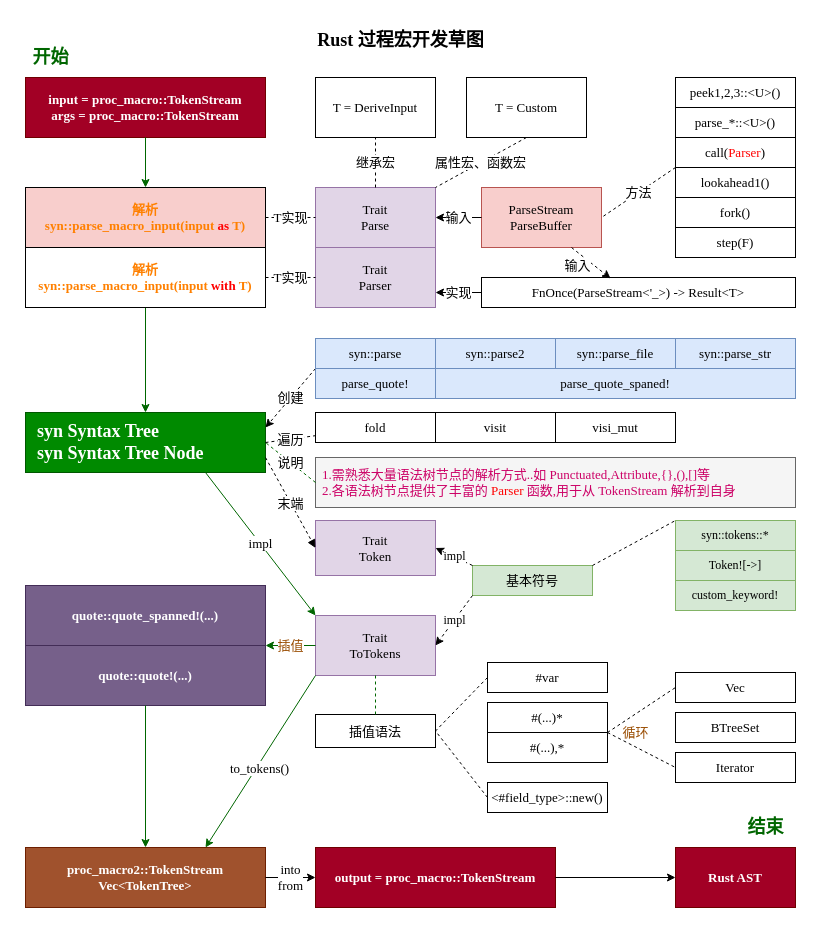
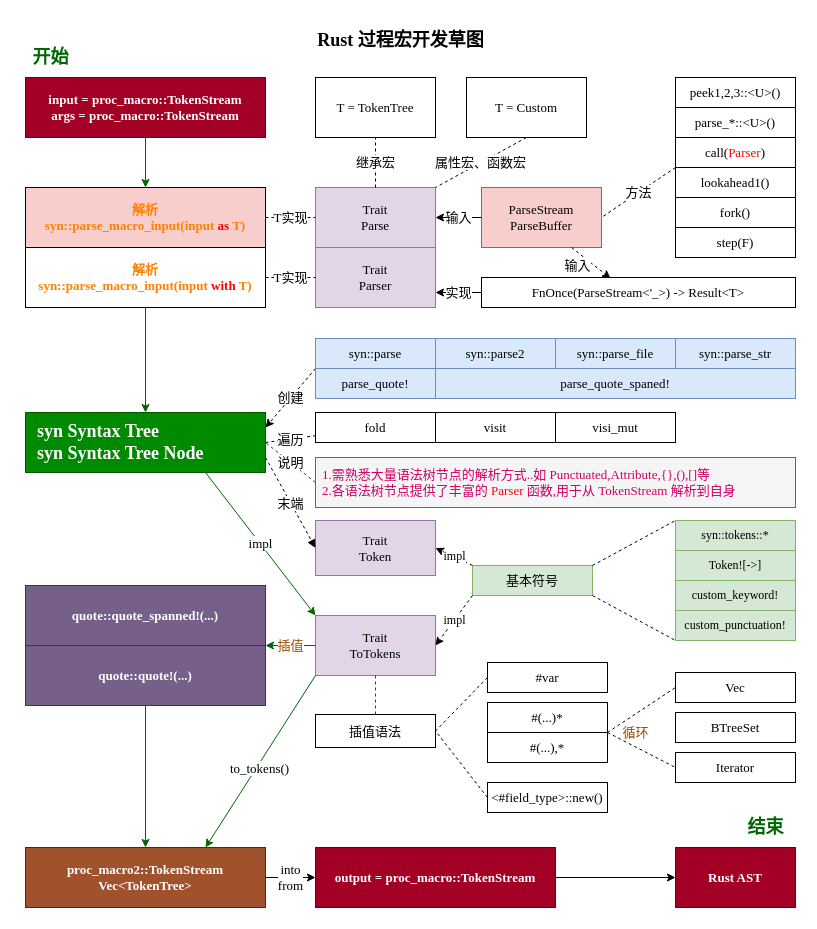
- <mxCell id="29" value="T = DeriveInput" style="rounded=0;whiteSpace=wrap;html=1;fontSize=13;fontStyle=0;fontFamily=Comic Sans MS;" parent="1" vertex="1"><mxGeometry x="315" y="77" width="120" height="60" as="geometry" /></mxCell>
+ <mxCell id="29" value="T = TokenTree" style="rounded=0;whiteSpace=wrap;html=1;fontSize=13;fontStyle=0;fontFamily=Comic Sans MS;" parent="1" vertex="1"><mxGeometry x="315" y="77" width="120" height="60" as="geometry" /></mxCell>
+ <mxCell id="80" value="" style="endArrow=none;dashed=1;html=1;fontColor=#000000;entryX=0;entryY=1;entryDx=0;entryDy=0;exitX=1;exitY=1;exitDx=0;exitDy=0;fontFamily=Comic Sans MS;" parent="1" source="70" target="78" edge="1"><mxGeometry width="50" height="50" relative="1" as="geometry"><mxPoint x="625" y="575" as="sourcePoint" /><mxPoint x="585" y="465" as="targetPoint" /></mxGeometry></mxCell>
+ <mxCell id="78" value="custom_punctuation!" style="rounded=0;whiteSpace=wrap;html=1;fontStyle=0;fontSize=12;strokeColor=#82b366;fillColor=#d5e8d4;fontFamily=Comic Sans MS;" parent="1" vertex="1"><mxGeometry x="675" y="610" width="120" height="30" as="geometry" /></mxCell>
